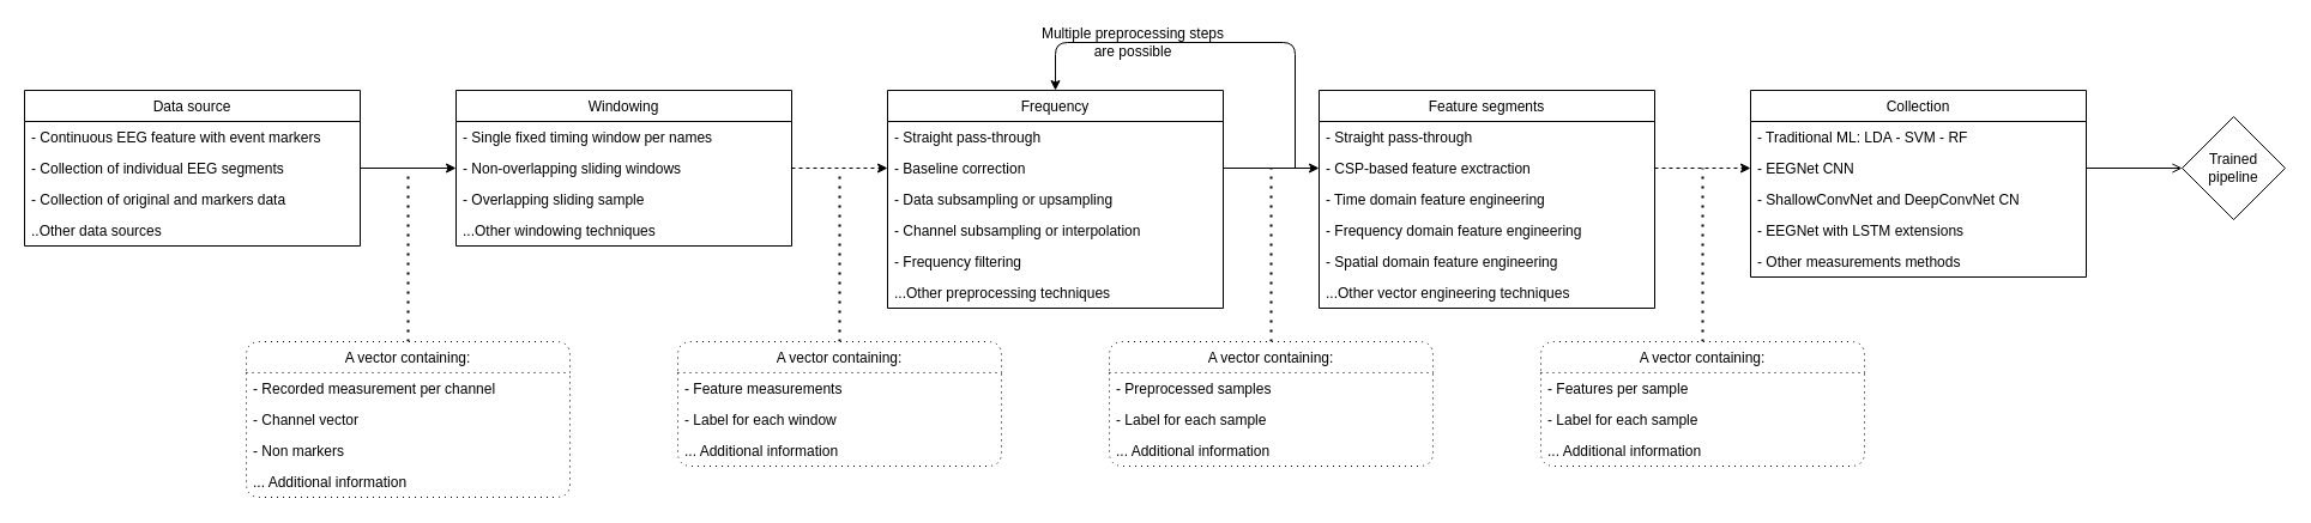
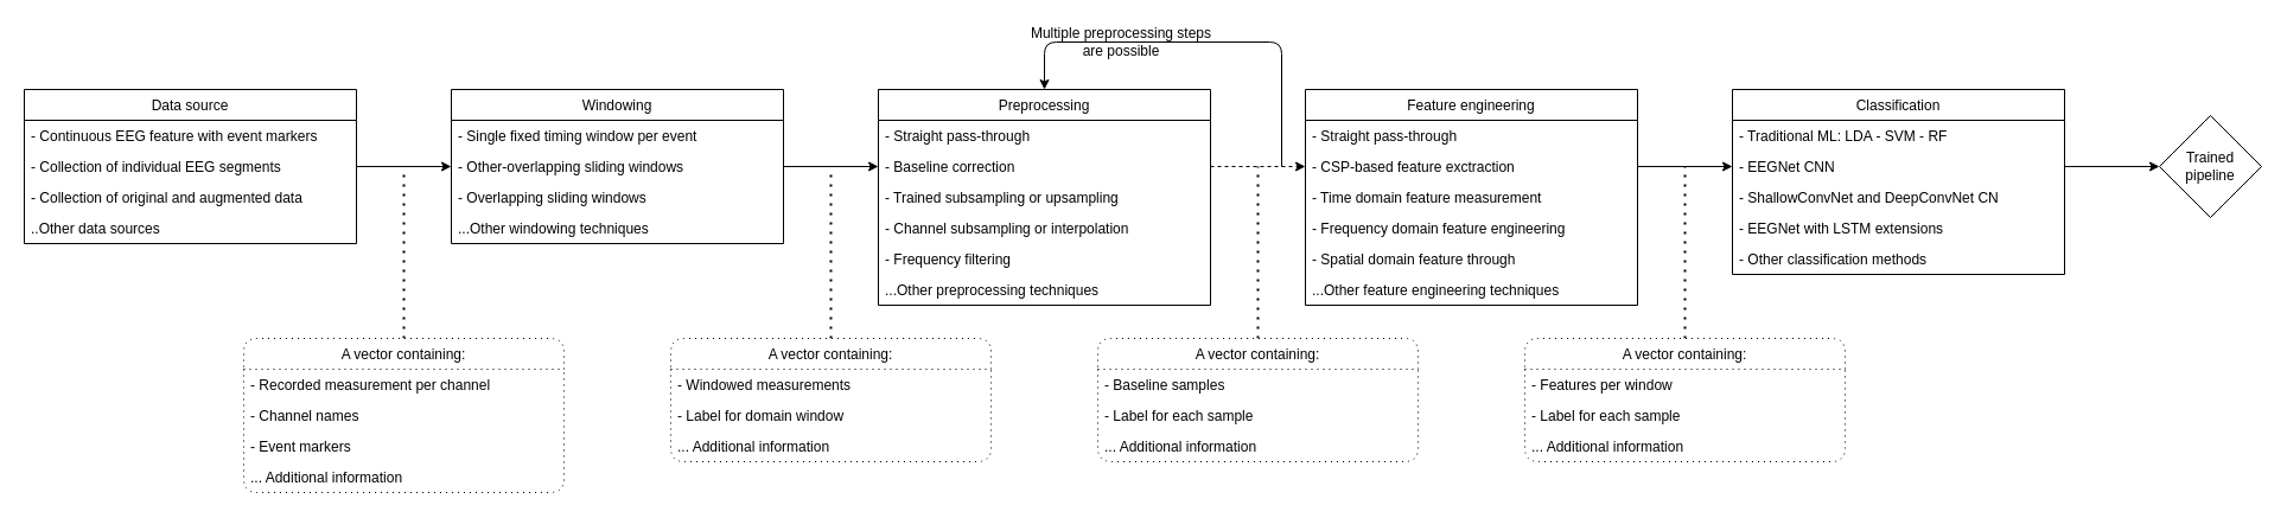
- <mxCell id="7" value="Frequency" style="swimlane;fontStyle=0;childLayout=stackLayout;horizontal=1;startSize=26;horizontalStack=0;resizeParent=1;resizeParentMax=0;resizeLast=0;collapsible=1;marginBottom=0;rounded=0;shadow=0;glass=0;sketch=0;" parent="1" vertex="1"><mxGeometry x="740" y="75" width="280" height="182" as="geometry" /></mxCell>
+ <mxCell id="7" value="Preprocessing" style="swimlane;fontStyle=0;childLayout=stackLayout;horizontal=1;startSize=26;horizontalStack=0;resizeParent=1;resizeParentMax=0;resizeLast=0;collapsible=1;marginBottom=0;rounded=0;shadow=0;glass=0;sketch=0;" parent="1" vertex="1"><mxGeometry x="740" y="75" width="280" height="182" as="geometry" /></mxCell>
- <mxCell id="25" value="Feature segments" style="swimlane;fontStyle=0;childLayout=stackLayout;horizontal=1;startSize=26;horizontalStack=0;resizeParent=1;resizeParentMax=0;resizeLast=0;collapsible=1;marginBottom=0;rounded=0;shadow=0;glass=0;sketch=0;" parent="1" vertex="1"><mxGeometry x="1100" y="75" width="280" height="182" as="geometry" /></mxCell>
+ <mxCell id="25" value="Feature engineering" style="swimlane;fontStyle=0;childLayout=stackLayout;horizontal=1;startSize=26;horizontalStack=0;resizeParent=1;resizeParentMax=0;resizeLast=0;collapsible=1;marginBottom=0;rounded=0;shadow=0;glass=0;sketch=0;" parent="1" vertex="1"><mxGeometry x="1100" y="75" width="280" height="182" as="geometry" /></mxCell>
- <mxCell id="44" value="Collection" style="swimlane;fontStyle=0;childLayout=stackLayout;horizontal=1;startSize=26;horizontalStack=0;resizeParent=1;resizeParentMax=0;resizeLast=0;collapsible=1;marginBottom=0;rounded=0;shadow=0;glass=0;sketch=0;" parent="1" vertex="1"><mxGeometry x="1460" y="75" width="280" height="156" as="geometry" /></mxCell>
+ <mxCell id="44" value="Classification" style="swimlane;fontStyle=0;childLayout=stackLayout;horizontal=1;startSize=26;horizontalStack=0;resizeParent=1;resizeParentMax=0;resizeLast=0;collapsible=1;marginBottom=0;rounded=0;shadow=0;glass=0;sketch=0;" parent="1" vertex="1"><mxGeometry x="1460" y="75" width="280" height="156" as="geometry" /></mxCell>
- <mxCell id="35" value="- Single fixed timing window per names " style="text;strokeColor=none;fillColor=none;align=left;verticalAlign=top;spacingLeft=4;spacingRight=4;overflow=hidden;rotatable=0;points=[[0,0.5],[1,0.5]];portConstraint=eastwest;" parent="34" vertex="1"><mxGeometry y="26" width="280" height="26" as="geometry" /></mxCell>
+ <mxCell id="35" value="- Single fixed timing window per event " style="text;strokeColor=none;fillColor=none;align=left;verticalAlign=top;spacingLeft=4;spacingRight=4;overflow=hidden;rotatable=0;points=[[0,0.5],[1,0.5]];portConstraint=eastwest;" parent="34" vertex="1"><mxGeometry y="26" width="280" height="26" as="geometry" /></mxCell>
- <mxCell id="36" value="- Non-overlapping sliding windows" style="text;strokeColor=none;fillColor=none;align=left;verticalAlign=top;spacingLeft=4;spacingRight=4;overflow=hidden;rotatable=0;points=[[0,0.5],[1,0.5]];portConstraint=eastwest;" parent="34" vertex="1"><mxGeometry y="52" width="280" height="26" as="geometry" /></mxCell>
+ <mxCell id="36" value="- Other-overlapping sliding windows" style="text;strokeColor=none;fillColor=none;align=left;verticalAlign=top;spacingLeft=4;spacingRight=4;overflow=hidden;rotatable=0;points=[[0,0.5],[1,0.5]];portConstraint=eastwest;" parent="34" vertex="1"><mxGeometry y="52" width="280" height="26" as="geometry" /></mxCell>
- <mxCell id="33" style="edgeStyle=orthogonalEdgeStyle;rounded=0;orthogonalLoop=1;jettySize=auto;html=1;entryX=0;entryY=0.5;entryDx=0;entryDy=0;dashed=1;" parent="1" source="34" target="9" edge="1"><mxGeometry relative="1" as="geometry"><Array as="points"><mxPoint x="530" y="140" /><mxPoint x="530" y="140" /></Array></mxGeometry></mxCell>
+ <mxCell id="33" style="edgeStyle=orthogonalEdgeStyle;rounded=0;orthogonalLoop=1;jettySize=auto;html=1;entryX=0;entryY=0.5;entryDx=0;entryDy=0;" parent="1" source="34" target="9" edge="1"><mxGeometry relative="1" as="geometry"><Array as="points"><mxPoint x="530" y="140" /><mxPoint x="530" y="140" /></Array></mxGeometry></mxCell>
- <mxCell id="59" style="edgeStyle=orthogonalEdgeStyle;rounded=0;orthogonalLoop=1;jettySize=auto;html=1;exitX=1;exitY=0.5;exitDx=0;exitDy=0;entryX=0;entryY=0.5;entryDx=0;entryDy=0;fontSize=14;" parent="1" source="9" target="27" edge="1"><mxGeometry relative="1" as="geometry" /></mxCell>
+ <mxCell id="59" style="edgeStyle=orthogonalEdgeStyle;rounded=0;orthogonalLoop=1;jettySize=auto;html=1;exitX=1;exitY=0.5;exitDx=0;exitDy=0;entryX=0;entryY=0.5;entryDx=0;entryDy=0;fontSize=14;dashed=1;" parent="1" source="9" target="27" edge="1"><mxGeometry relative="1" as="geometry" /></mxCell>
- <mxCell id="58" style="edgeStyle=orthogonalEdgeStyle;rounded=0;orthogonalLoop=1;jettySize=auto;html=1;exitX=1;exitY=0.5;exitDx=0;exitDy=0;entryX=0;entryY=0.5;entryDx=0;entryDy=0;fontSize=14;dashed=1;" parent="1" source="27" target="46" edge="1"><mxGeometry relative="1" as="geometry" /></mxCell>
+ <mxCell id="58" style="edgeStyle=orthogonalEdgeStyle;rounded=0;orthogonalLoop=1;jettySize=auto;html=1;exitX=1;exitY=0.5;exitDx=0;exitDy=0;entryX=0;entryY=0.5;entryDx=0;entryDy=0;fontSize=14;" parent="1" source="27" target="46" edge="1"><mxGeometry relative="1" as="geometry" /></mxCell>
- <mxCell id="57" style="edgeStyle=orthogonalEdgeStyle;rounded=0;orthogonalLoop=1;jettySize=auto;html=1;entryX=0;entryY=0.5;entryDx=0;entryDy=0;fontSize=14;endArrow=open;" parent="1" source="46" target="56" edge="1"><mxGeometry relative="1" as="geometry" /></mxCell>
+ <mxCell id="57" style="edgeStyle=orthogonalEdgeStyle;rounded=0;orthogonalLoop=1;jettySize=auto;html=1;entryX=0;entryY=0.5;entryDx=0;entryDy=0;fontSize=14;" parent="1" source="46" target="56" edge="1"><mxGeometry relative="1" as="geometry" /></mxCell>
- <mxCell id="5" value="- Collection of original and markers data" style="text;strokeColor=none;fillColor=none;align=left;verticalAlign=top;spacingLeft=4;spacingRight=4;overflow=hidden;rotatable=0;points=[[0,0.5],[1,0.5]];portConstraint=eastwest;" parent="2" vertex="1"><mxGeometry y="78" width="280" height="26" as="geometry" /></mxCell>
+ <mxCell id="5" value="- Collection of original and augmented data" style="text;strokeColor=none;fillColor=none;align=left;verticalAlign=top;spacingLeft=4;spacingRight=4;overflow=hidden;rotatable=0;points=[[0,0.5],[1,0.5]];portConstraint=eastwest;" parent="2" vertex="1"><mxGeometry y="78" width="280" height="26" as="geometry" /></mxCell>
- <mxCell id="37" value="- Overlapping sliding sample" style="text;strokeColor=none;fillColor=none;align=left;verticalAlign=top;spacingLeft=4;spacingRight=4;overflow=hidden;rotatable=0;points=[[0,0.5],[1,0.5]];portConstraint=eastwest;" parent="34" vertex="1"><mxGeometry y="78" width="280" height="26" as="geometry" /></mxCell>
+ <mxCell id="37" value="- Overlapping sliding windows" style="text;strokeColor=none;fillColor=none;align=left;verticalAlign=top;spacingLeft=4;spacingRight=4;overflow=hidden;rotatable=0;points=[[0,0.5],[1,0.5]];portConstraint=eastwest;" parent="34" vertex="1"><mxGeometry y="78" width="280" height="26" as="geometry" /></mxCell>
- <mxCell id="10" value="- Data subsampling or upsampling" style="text;strokeColor=none;fillColor=none;align=left;verticalAlign=top;spacingLeft=4;spacingRight=4;overflow=hidden;rotatable=0;points=[[0,0.5],[1,0.5]];portConstraint=eastwest;" parent="7" vertex="1"><mxGeometry y="78" width="280" height="26" as="geometry" /></mxCell>
+ <mxCell id="10" value="- Trained subsampling or upsampling" style="text;strokeColor=none;fillColor=none;align=left;verticalAlign=top;spacingLeft=4;spacingRight=4;overflow=hidden;rotatable=0;points=[[0,0.5],[1,0.5]];portConstraint=eastwest;" parent="7" vertex="1"><mxGeometry y="78" width="280" height="26" as="geometry" /></mxCell>
- <mxCell id="28" value="- Time domain feature engineering " style="text;strokeColor=none;fillColor=none;align=left;verticalAlign=top;spacingLeft=4;spacingRight=4;overflow=hidden;rotatable=0;points=[[0,0.5],[1,0.5]];portConstraint=eastwest;" parent="25" vertex="1"><mxGeometry y="78" width="280" height="26" as="geometry" /></mxCell>
+ <mxCell id="28" value="- Time domain feature measurement " style="text;strokeColor=none;fillColor=none;align=left;verticalAlign=top;spacingLeft=4;spacingRight=4;overflow=hidden;rotatable=0;points=[[0,0.5],[1,0.5]];portConstraint=eastwest;" parent="25" vertex="1"><mxGeometry y="78" width="280" height="26" as="geometry" /></mxCell>
- <mxCell id="30" value="- Spatial domain feature engineering " style="text;strokeColor=none;fillColor=none;align=left;verticalAlign=top;spacingLeft=4;spacingRight=4;overflow=hidden;rotatable=0;points=[[0,0.5],[1,0.5]];portConstraint=eastwest;" parent="25" vertex="1"><mxGeometry y="130" width="280" height="26" as="geometry" /></mxCell>
+ <mxCell id="30" value="- Spatial domain feature through " style="text;strokeColor=none;fillColor=none;align=left;verticalAlign=top;spacingLeft=4;spacingRight=4;overflow=hidden;rotatable=0;points=[[0,0.5],[1,0.5]];portConstraint=eastwest;" parent="25" vertex="1"><mxGeometry y="130" width="280" height="26" as="geometry" /></mxCell>
- <mxCell id="49" value="- Other measurements methods" style="text;strokeColor=none;fillColor=none;align=left;verticalAlign=top;spacingLeft=4;spacingRight=4;overflow=hidden;rotatable=0;points=[[0,0.5],[1,0.5]];portConstraint=eastwest;" parent="44" vertex="1"><mxGeometry y="130" width="280" height="26" as="geometry" /></mxCell>
+ <mxCell id="49" value="- Other classification methods" style="text;strokeColor=none;fillColor=none;align=left;verticalAlign=top;spacingLeft=4;spacingRight=4;overflow=hidden;rotatable=0;points=[[0,0.5],[1,0.5]];portConstraint=eastwest;" parent="44" vertex="1"><mxGeometry y="130" width="280" height="26" as="geometry" /></mxCell>
- <mxCell id="31" value="...Other vector engineering techniques" style="text;strokeColor=none;fillColor=none;align=left;verticalAlign=top;spacingLeft=4;spacingRight=4;overflow=hidden;rotatable=0;points=[[0,0.5],[1,0.5]];portConstraint=eastwest;" parent="25" vertex="1"><mxGeometry y="156" width="280" height="26" as="geometry" /></mxCell>
+ <mxCell id="31" value="...Other feature engineering techniques" style="text;strokeColor=none;fillColor=none;align=left;verticalAlign=top;spacingLeft=4;spacingRight=4;overflow=hidden;rotatable=0;points=[[0,0.5],[1,0.5]];portConstraint=eastwest;" parent="25" vertex="1"><mxGeometry y="156" width="280" height="26" as="geometry" /></mxCell>
- <mxCell id="41" value="- Feature measurements" style="text;strokeColor=none;fillColor=none;align=left;verticalAlign=top;spacingLeft=4;spacingRight=4;overflow=hidden;rotatable=0;points=[[0,0.5],[1,0.5]];portConstraint=eastwest;" parent="40" vertex="1"><mxGeometry y="26" width="270" height="26" as="geometry" /></mxCell>
+ <mxCell id="41" value="- Windowed measurements" style="text;strokeColor=none;fillColor=none;align=left;verticalAlign=top;spacingLeft=4;spacingRight=4;overflow=hidden;rotatable=0;points=[[0,0.5],[1,0.5]];portConstraint=eastwest;" parent="40" vertex="1"><mxGeometry y="26" width="270" height="26" as="geometry" /></mxCell>
- <mxCell id="22" value="- Preprocessed samples" style="text;strokeColor=none;fillColor=none;align=left;verticalAlign=top;spacingLeft=4;spacingRight=4;overflow=hidden;rotatable=0;points=[[0,0.5],[1,0.5]];portConstraint=eastwest;" parent="21" vertex="1"><mxGeometry y="26" width="270" height="26" as="geometry" /></mxCell>
+ <mxCell id="22" value="- Baseline samples" style="text;strokeColor=none;fillColor=none;align=left;verticalAlign=top;spacingLeft=4;spacingRight=4;overflow=hidden;rotatable=0;points=[[0,0.5],[1,0.5]];portConstraint=eastwest;" parent="21" vertex="1"><mxGeometry y="26" width="270" height="26" as="geometry" /></mxCell>
- <mxCell id="52" value="- Features per sample" style="text;strokeColor=none;fillColor=none;align=left;verticalAlign=top;spacingLeft=4;spacingRight=4;overflow=hidden;rotatable=0;points=[[0,0.5],[1,0.5]];portConstraint=eastwest;" parent="51" vertex="1"><mxGeometry y="26" width="270" height="26" as="geometry" /></mxCell>
+ <mxCell id="52" value="- Features per window" style="text;strokeColor=none;fillColor=none;align=left;verticalAlign=top;spacingLeft=4;spacingRight=4;overflow=hidden;rotatable=0;points=[[0,0.5],[1,0.5]];portConstraint=eastwest;" parent="51" vertex="1"><mxGeometry y="26" width="270" height="26" as="geometry" /></mxCell>
- <mxCell id="17" value="- Channel vector" style="text;strokeColor=none;fillColor=none;align=left;verticalAlign=top;spacingLeft=4;spacingRight=4;overflow=hidden;rotatable=0;points=[[0,0.5],[1,0.5]];portConstraint=eastwest;" parent="15" vertex="1"><mxGeometry y="52" width="270" height="26" as="geometry" /></mxCell>
+ <mxCell id="17" value="- Channel names" style="text;strokeColor=none;fillColor=none;align=left;verticalAlign=top;spacingLeft=4;spacingRight=4;overflow=hidden;rotatable=0;points=[[0,0.5],[1,0.5]];portConstraint=eastwest;" parent="15" vertex="1"><mxGeometry y="52" width="270" height="26" as="geometry" /></mxCell>
- <mxCell id="42" value="- Label for each window" style="text;strokeColor=none;fillColor=none;align=left;verticalAlign=top;spacingLeft=4;spacingRight=4;overflow=hidden;rotatable=0;points=[[0,0.5],[1,0.5]];portConstraint=eastwest;" parent="40" vertex="1"><mxGeometry y="52" width="270" height="26" as="geometry" /></mxCell>
+ <mxCell id="42" value="- Label for domain window" style="text;strokeColor=none;fillColor=none;align=left;verticalAlign=top;spacingLeft=4;spacingRight=4;overflow=hidden;rotatable=0;points=[[0,0.5],[1,0.5]];portConstraint=eastwest;" parent="40" vertex="1"><mxGeometry y="52" width="270" height="26" as="geometry" /></mxCell>
- <mxCell id="18" value="- Non markers" style="text;strokeColor=none;fillColor=none;align=left;verticalAlign=top;spacingLeft=4;spacingRight=4;overflow=hidden;rotatable=0;points=[[0,0.5],[1,0.5]];portConstraint=eastwest;" parent="15" vertex="1"><mxGeometry y="78" width="270" height="26" as="geometry" /></mxCell>
+ <mxCell id="18" value="- Event markers" style="text;strokeColor=none;fillColor=none;align=left;verticalAlign=top;spacingLeft=4;spacingRight=4;overflow=hidden;rotatable=0;points=[[0,0.5],[1,0.5]];portConstraint=eastwest;" parent="15" vertex="1"><mxGeometry y="78" width="270" height="26" as="geometry" /></mxCell>
